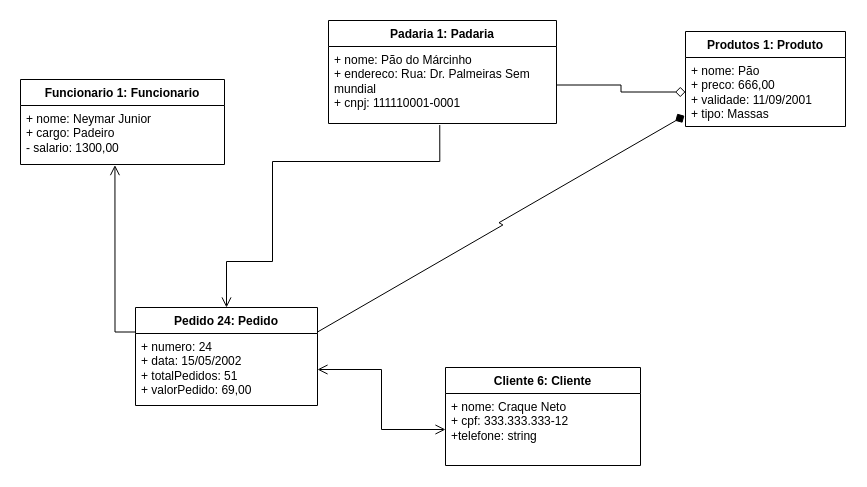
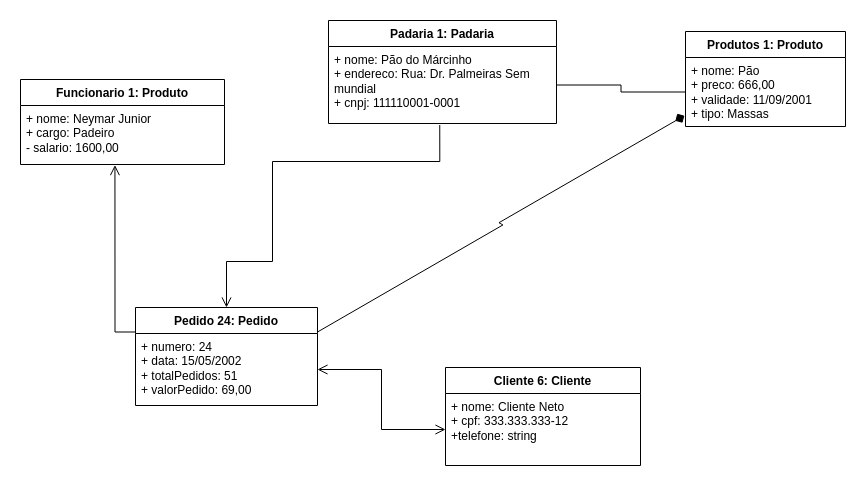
- <mxCell id="13" style="edgeStyle=orthogonalEdgeStyle;rounded=0;orthogonalLoop=1;jettySize=auto;html=1;exitX=1;exitY=0.5;exitDx=0;exitDy=0;entryX=0;entryY=0.5;entryDx=0;entryDy=0;fontSize=12;startSize=8;endSize=8;endArrow=diamond;endFill=0;" edge="1" parent="1" source="5" target="3"><mxGeometry relative="1" as="geometry" /></mxCell>
+ <mxCell id="13" style="edgeStyle=orthogonalEdgeStyle;rounded=0;orthogonalLoop=1;jettySize=auto;html=1;exitX=1;exitY=0.5;exitDx=0;exitDy=0;entryX=0;entryY=0.5;entryDx=0;entryDy=0;fontSize=12;startSize=8;endSize=8;endArrow=none;endFill=0;" edge="1" parent="1" source="5" target="3"><mxGeometry relative="1" as="geometry" /></mxCell>
- <mxCell id="6" value="Funcionario 1: Funcionario" style="swimlane;fontStyle=1;align=center;verticalAlign=top;childLayout=stackLayout;horizontal=1;startSize=26;horizontalStack=0;resizeParent=1;resizeParentMax=0;resizeLast=0;collapsible=1;marginBottom=0;whiteSpace=wrap;html=1;" vertex="1" parent="1"><mxGeometry x="20" y="79" width="204" height="85" as="geometry" /></mxCell>
+ <mxCell id="6" value="Funcionario 1: Produto" style="swimlane;fontStyle=1;align=center;verticalAlign=top;childLayout=stackLayout;horizontal=1;startSize=26;horizontalStack=0;resizeParent=1;resizeParentMax=0;resizeLast=0;collapsible=1;marginBottom=0;whiteSpace=wrap;html=1;" vertex="1" parent="1"><mxGeometry x="20" y="79" width="204" height="85" as="geometry" /></mxCell>
- <mxCell id="7" value="+ nome: Neymar Junior&lt;div&gt;+ cargo: Padeiro&lt;/div&gt;&lt;div&gt;- salario: 1300,00&lt;/div&gt;" style="text;strokeColor=none;fillColor=none;align=left;verticalAlign=top;spacingLeft=4;spacingRight=4;overflow=hidden;rotatable=0;points=[[0,0.5],[1,0.5]];portConstraint=eastwest;whiteSpace=wrap;html=1;" vertex="1" parent="6"><mxGeometry y="26" width="204" height="59" as="geometry" /></mxCell>
+ <mxCell id="7" value="+ nome: Neymar Junior&lt;div&gt;+ cargo: Padeiro&lt;/div&gt;&lt;div&gt;- salario: 1600,00&lt;/div&gt;" style="text;strokeColor=none;fillColor=none;align=left;verticalAlign=top;spacingLeft=4;spacingRight=4;overflow=hidden;rotatable=0;points=[[0,0.5],[1,0.5]];portConstraint=eastwest;whiteSpace=wrap;html=1;" vertex="1" parent="6"><mxGeometry y="26" width="204" height="59" as="geometry" /></mxCell>
- <mxCell id="12" value="+ nome: Craque Neto&lt;div&gt;+ cpf: 333.333.333-12&lt;/div&gt;&lt;div&gt;+telefone: string&lt;/div&gt;" style="text;strokeColor=none;fillColor=none;align=left;verticalAlign=top;spacingLeft=4;spacingRight=4;overflow=hidden;rotatable=0;points=[[0,0.5],[1,0.5]];portConstraint=eastwest;whiteSpace=wrap;html=1;" vertex="1" parent="11"><mxGeometry y="26" width="195" height="72" as="geometry" /></mxCell>
+ <mxCell id="12" value="+ nome: Cliente Neto&lt;div&gt;+ cpf: 333.333.333-12&lt;/div&gt;&lt;div&gt;+telefone: string&lt;/div&gt;" style="text;strokeColor=none;fillColor=none;align=left;verticalAlign=top;spacingLeft=4;spacingRight=4;overflow=hidden;rotatable=0;points=[[0,0.5],[1,0.5]];portConstraint=eastwest;whiteSpace=wrap;html=1;" vertex="1" parent="11"><mxGeometry y="26" width="195" height="72" as="geometry" /></mxCell>
